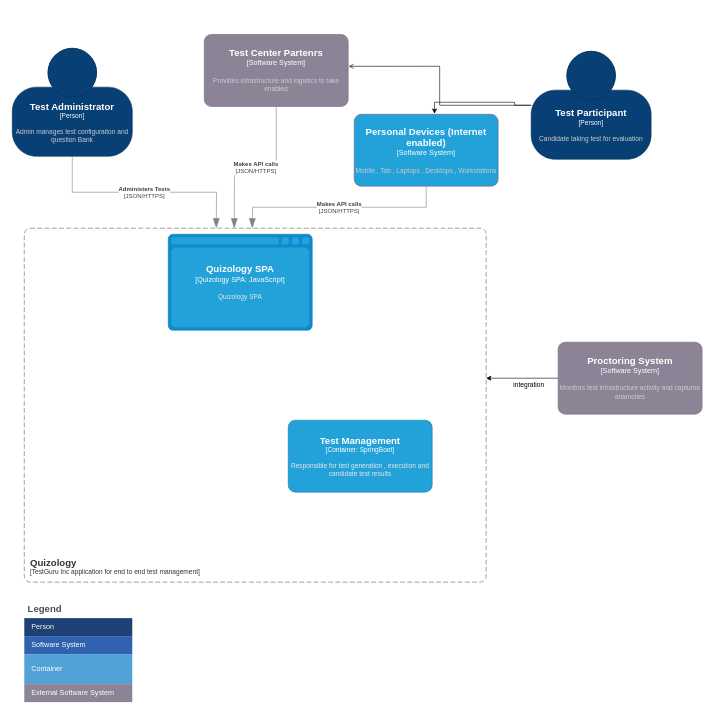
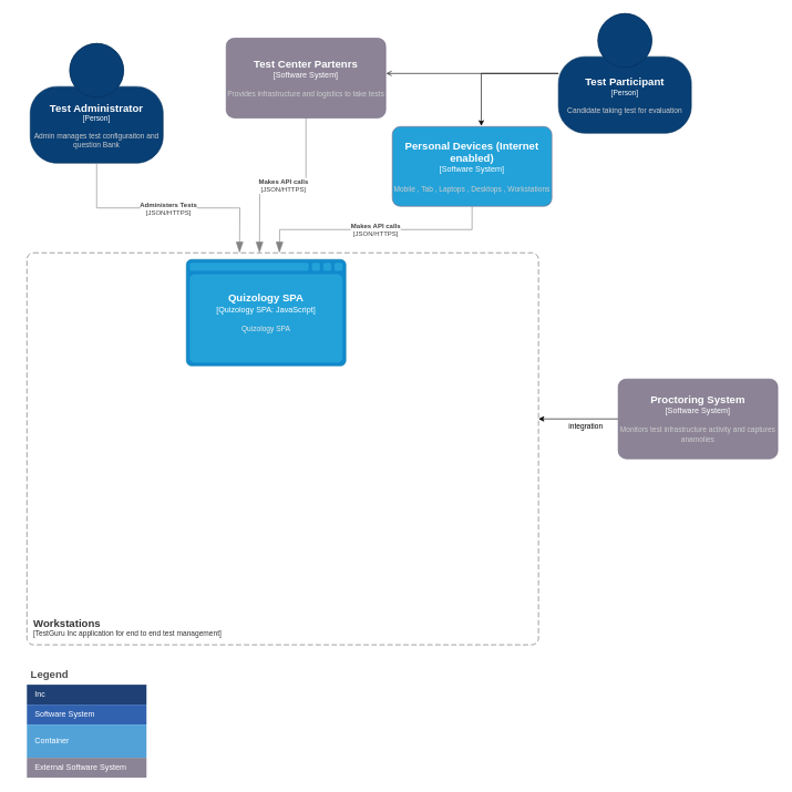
- <mxCell id="9" value="&lt;font style=&quot;font-size: 16px&quot;&gt;&lt;b&gt;Test Center Partenrs&lt;/b&gt;&lt;/font&gt;&lt;div&gt;[Software System]&lt;/div&gt;&lt;br&gt;&lt;div&gt;&lt;font style=&quot;font-size: 11px&quot;&gt;&lt;font color=&quot;#cccccc&quot;&gt;Provides infrastructure and logistics to take enabled &lt;/font&gt;&lt;/div&gt;" style="rounded=1;whiteSpace=wrap;html=1;labelBackgroundColor=none;fillColor=#8C8496;fontColor=#ffffff;align=center;arcSize=10;strokeColor=#736782;metaEdit=1;resizable=0;points=[[0.25,0,0],[0.5,0,0],[0.75,0,0],[1,0.25,0],[1,0.5,0],[1,0.75,0],[0.75,1,0],[0.5,1,0],[0.25,1,0],[0,0.75,0],[0,0.5,0],[0,0.25,0]];" vertex="1" parent="1"><mxGeometry x="340" y="57" width="240" height="120" as="geometry" /></mxCell>
+ <mxCell id="9" value="&lt;font style=&quot;font-size: 16px&quot;&gt;&lt;b&gt;Test Center Partenrs&lt;/b&gt;&lt;/font&gt;&lt;div&gt;[Software System]&lt;/div&gt;&lt;br&gt;&lt;div&gt;&lt;font style=&quot;font-size: 11px&quot;&gt;&lt;font color=&quot;#cccccc&quot;&gt;Provides infrastructure and logistics to take tests &lt;/font&gt;&lt;/div&gt;" style="rounded=1;whiteSpace=wrap;html=1;labelBackgroundColor=none;fillColor=#8C8496;fontColor=#ffffff;align=center;arcSize=10;strokeColor=#736782;metaEdit=1;resizable=0;points=[[0.25,0,0],[0.5,0,0],[0.75,0,0],[1,0.25,0],[1,0.5,0],[1,0.75,0],[0.75,1,0],[0.5,1,0],[0.25,1,0],[0,0.75,0],[0,0.5,0],[0,0.25,0]];" vertex="1" parent="1"><mxGeometry x="340" y="57" width="240" height="120" as="geometry" /></mxCell>
- <mxCell id="2" value="&lt;font style=&quot;font-size: 16px&quot;&gt;&lt;b&gt;Test Administrator&lt;/b&gt;&lt;/font&gt;&lt;div&gt;[Person]&lt;/div&gt;&lt;br&gt;&lt;div&gt;&lt;font style=&quot;font-size: 11px&quot;&gt;&lt;font color=&quot;#cccccc&quot;&gt;Admin manages test configuraiton and question Bank &lt;/font&gt;&lt;/div&gt;" style="html=1;fontSize=11;dashed=0;whiteSpace=wrap;fillColor=#083F75;strokeColor=#06315C;fontColor=#ffffff;shape=mxgraph.c4.person2;align=center;metaEdit=1;points=[[0.5,0,0],[1,0.5,0],[1,0.75,0],[0.75,1,0],[0.5,1,0],[0.25,1,0],[0,0.75,0],[0,0.5,0]];resizable=0;" vertex="1" parent="1"><mxGeometry x="20" y="80" width="200" height="180" as="geometry" /></mxCell>
+ <mxCell id="2" value="&lt;font style=&quot;font-size: 16px&quot;&gt;&lt;b&gt;Test Administrator&lt;/b&gt;&lt;/font&gt;&lt;div&gt;[Person]&lt;/div&gt;&lt;br&gt;&lt;div&gt;&lt;font style=&quot;font-size: 11px&quot;&gt;&lt;font color=&quot;#cccccc&quot;&gt;Admin manages test configuraiton and question Bank &lt;/font&gt;&lt;/div&gt;" style="html=1;fontSize=11;dashed=0;whiteSpace=wrap;fillColor=#083F75;strokeColor=#06315C;fontColor=#ffffff;shape=mxgraph.c4.person2;align=center;metaEdit=1;points=[[0.5,0,0],[1,0.5,0],[1,0.75,0],[0.75,1,0],[0.5,1,0],[0.25,1,0],[0,0.75,0],[0,0.5,0]];resizable=0;" vertex="1" parent="1"><mxGeometry x="45" y="65" width="200" height="180" as="geometry" /></mxCell>
- <mxCell id="5" value="&lt;font style=&quot;font-size: 16px&quot;&gt;&lt;b&gt;Test Participant &lt;/b&gt;&lt;/font&gt;&lt;div&gt;[Person]&lt;/div&gt;&lt;br&gt;&lt;div&gt;&lt;font style=&quot;font-size: 11px&quot;&gt;&lt;font color=&quot;#cccccc&quot;&gt;Candidate taking test for evaluation&lt;/font&gt;&lt;/div&gt;" style="html=1;fontSize=11;dashed=0;whiteSpace=wrap;fillColor=#083F75;strokeColor=#06315C;fontColor=#ffffff;shape=mxgraph.c4.person2;align=center;metaEdit=1;points=[[0.5,0,0],[1,0.5,0],[1,0.75,0],[0.75,1,0],[0.5,1,0],[0.25,1,0],[0,0.75,0],[0,0.5,0]];resizable=0;" vertex="1" parent="1"><mxGeometry x="885" y="85" width="200" height="180" as="geometry" /></mxCell>
+ <mxCell id="5" value="&lt;font style=&quot;font-size: 16px&quot;&gt;&lt;b&gt;Test Participant &lt;/b&gt;&lt;/font&gt;&lt;div&gt;[Person]&lt;/div&gt;&lt;br&gt;&lt;div&gt;&lt;font style=&quot;font-size: 11px&quot;&gt;&lt;font color=&quot;#cccccc&quot;&gt;Candidate taking test for evaluation&lt;/font&gt;&lt;/div&gt;" style="html=1;fontSize=11;dashed=0;whiteSpace=wrap;fillColor=#083F75;strokeColor=#06315C;fontColor=#ffffff;shape=mxgraph.c4.person2;align=center;metaEdit=1;points=[[0.5,0,0],[1,0.5,0],[1,0.75,0],[0.75,1,0],[0.5,1,0],[0.25,1,0],[0,0.75,0],[0,0.5,0]];resizable=0;" vertex="1" parent="1"><mxGeometry x="840" width="200" height="180" as="geometry" y="20" /></mxCell>
- <mxCell id="25" value="&lt;font style=&quot;font-size: 16px&quot;&gt;&lt;b&gt;Test Management &lt;/b&gt;&lt;/font&gt;&lt;div&gt;[Container: SpringBoot]&lt;/div&gt;&lt;br&gt;&lt;div&gt;&lt;font style=&quot;font-size: 11px&quot;&gt;&lt;font color=&quot;#E6E6E6&quot;&gt;Responsible for test generation , execution and candidate test results&lt;/font&gt;&lt;/div&gt;" style="rounded=1;whiteSpace=wrap;html=1;fontSize=11;labelBackgroundColor=none;fillColor=#23A2D9;fontColor=#ffffff;align=center;arcSize=10;strokeColor=#0E7DAD;metaEdit=1;resizable=0;points=[[0.25,0,0],[0.5,0,0],[0.75,0,0],[1,0.25,0],[1,0.5,0],[1,0.75,0],[0.75,1,0],[0.5,1,0],[0.25,1,0],[0,0.75,0],[0,0.5,0],[0,0.25,0]];" vertex="1" parent="1"><mxGeometry x="480" y="700" width="240" height="120" as="geometry" /></mxCell>
- <mxCell id="6" value="&lt;font style=&quot;font-size: 16px&quot;&gt;&lt;b&gt;&lt;div style=&quot;text-align: left&quot;&gt;Quizology&lt;/div&gt;&lt;/b&gt;&lt;/font&gt;&lt;div style=&quot;text-align: left&quot;&gt;[TestGuru Inc application for end to  end test management]&lt;/div&gt;" style="rounded=1;fontSize=11;whiteSpace=wrap;html=1;dashed=1;arcSize=20;fillColor=none;strokeColor=#666666;fontColor=#333333;labelBackgroundColor=none;align=left;verticalAlign=bottom;labelBorderColor=none;spacingTop=0;spacing=10;dashPattern=8 4;metaEdit=1;rotatable=0;perimeter=rectanglePerimeter;noLabel=0;labelPadding=0;allowArrows=0;connectable=0;expand=0;recursiveResize=0;editable=1;pointerEvents=0;absoluteArcSize=1;points=[[0.25,0,0],[0.5,0,0],[0.75,0,0],[1,0.25,0],[1,0.5,0],[1,0.75,0],[0.75,1,0],[0.5,1,0],[0.25,1,0],[0,0.75,0],[0,0.5,0],[0,0.25,0]];" vertex="1" parent="1"><mxGeometry x="40" y="380" width="770" height="590" as="geometry" /></mxCell>
+ <mxCell id="6" value="&lt;font style=&quot;font-size: 16px&quot;&gt;&lt;b&gt;&lt;div style=&quot;text-align: left&quot;&gt;Workstations&lt;/div&gt;&lt;/b&gt;&lt;/font&gt;&lt;div style=&quot;text-align: left&quot;&gt;[TestGuru Inc application for end to  end test management]&lt;/div&gt;" style="rounded=1;fontSize=11;whiteSpace=wrap;html=1;dashed=1;arcSize=20;fillColor=none;strokeColor=#666666;fontColor=#333333;labelBackgroundColor=none;align=left;verticalAlign=bottom;labelBorderColor=none;spacingTop=0;spacing=10;dashPattern=8 4;metaEdit=1;rotatable=0;perimeter=rectanglePerimeter;noLabel=0;labelPadding=0;allowArrows=0;connectable=0;expand=0;recursiveResize=0;editable=1;pointerEvents=0;absoluteArcSize=1;points=[[0.25,0,0],[0.5,0,0],[0.75,0,0],[1,0.25,0],[1,0.5,0],[1,0.75,0],[0.75,1,0],[0.5,1,0],[0.25,1,0],[0,0.75,0],[0,0.5,0],[0,0.25,0]];" vertex="1" parent="1"><mxGeometry x="40" y="380" width="770" height="590" as="geometry" /></mxCell>
- <mxCell id="12" value="Person" style="shape=partialRectangle;html=1;whiteSpace=wrap;connectable=0;strokeColor=inherit;overflow=hidden;fillColor=#1E4074;top=0;left=0;bottom=0;right=0;pointerEvents=1;fontSize=12;align=left;fontColor=#FFFFFF;gradientColor=none;spacingLeft=10;spacingRight=4;" vertex="1" parent="11"><mxGeometry width="180" height="30" as="geometry"><mxRectangle width="180" height="30" as="alternateBounds" /></mxGeometry></mxCell>
+ <mxCell id="12" value="Inc" style="shape=partialRectangle;html=1;whiteSpace=wrap;connectable=0;strokeColor=inherit;overflow=hidden;fillColor=#1E4074;top=0;left=0;bottom=0;right=0;pointerEvents=1;fontSize=12;align=left;fontColor=#FFFFFF;gradientColor=none;spacingLeft=10;spacingRight=4;" vertex="1" parent="11"><mxGeometry width="180" height="30" as="geometry"><mxRectangle width="180" height="30" as="alternateBounds" /></mxGeometry></mxCell>
